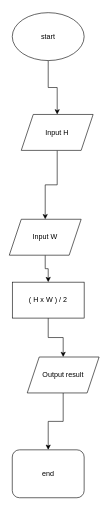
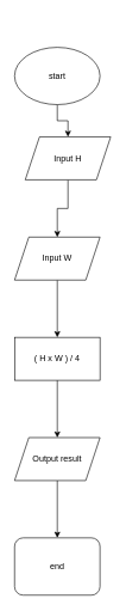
- <mxCell id="3" value="start" style="ellipse;whiteSpace=wrap;html=1;" vertex="1" parent="1"><mxGeometry x="20" y="20" width="120" height="80" as="geometry" /></mxCell>
+ <mxCell id="3" value="start" style="ellipse;whiteSpace=wrap;html=1;" vertex="1" parent="1"><mxGeometry x="20" y="65" width="120" height="80" as="geometry" /></mxCell>
- <mxCell id="7" value="Input W" style="shape=parallelogram;perimeter=parallelogramPerimeter;whiteSpace=wrap;html=1;fixedSize=1;" vertex="1" parent="1"><mxGeometry x="15" y="365" width="120" height="60" as="geometry" /></mxCell>
+ <mxCell id="7" value="Input W" style="shape=parallelogram;perimeter=parallelogramPerimeter;whiteSpace=wrap;html=1;fixedSize=1;" vertex="1" parent="1"><mxGeometry x="20" y="330" width="120" height="60" as="geometry" /></mxCell>
- <mxCell id="9" value="( H x W ) / 2" style="whiteSpace=wrap;html=1;" vertex="1" parent="1"><mxGeometry x="20" y="470" width="120" height="60" as="geometry" /></mxCell>
+ <mxCell id="9" value="( H x W ) / 4" style="whiteSpace=wrap;html=1;" vertex="1" parent="1"><mxGeometry x="20" y="470" width="120" height="60" as="geometry" /></mxCell>
- <mxCell id="11" value="Output result" style="shape=parallelogram;perimeter=parallelogramPerimeter;whiteSpace=wrap;html=1;fixedSize=1;" vertex="1" parent="1"><mxGeometry x="45" y="595" width="120" height="60" as="geometry" /></mxCell>
+ <mxCell id="11" value="Output result" style="shape=parallelogram;perimeter=parallelogramPerimeter;whiteSpace=wrap;html=1;fixedSize=1;" vertex="1" parent="1"><mxGeometry x="20" y="610" width="120" height="60" as="geometry" /></mxCell>
